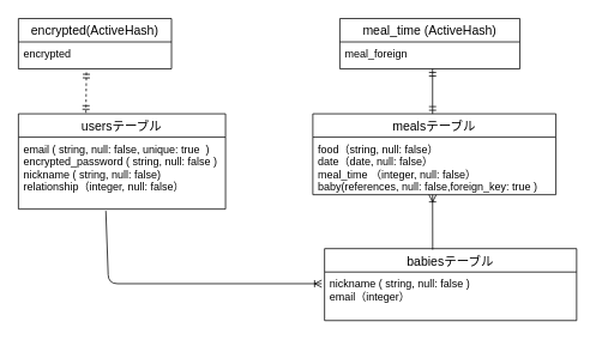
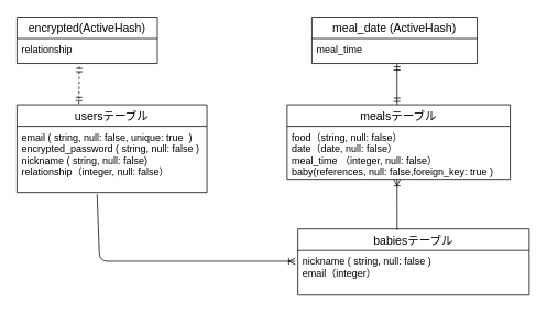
- <mxCell id="8" value="meal_time (ActiveHash)" style="swimlane;fontStyle=0;childLayout=stackLayout;horizontal=1;startSize=26;horizontalStack=0;resizeParent=1;resizeParentMax=0;resizeLast=0;collapsible=1;marginBottom=0;align=center;fontSize=14;" parent="1" vertex="1"><mxGeometry x="377" y="20" width="200" height="56" as="geometry" /></mxCell>
+ <mxCell id="8" value="meal_date (ActiveHash)" style="swimlane;fontStyle=0;childLayout=stackLayout;horizontal=1;startSize=26;horizontalStack=0;resizeParent=1;resizeParentMax=0;resizeLast=0;collapsible=1;marginBottom=0;align=center;fontSize=14;" parent="1" vertex="1"><mxGeometry x="377" y="20" width="200" height="56" as="geometry" /></mxCell>
- <mxCell id="11" value="encrypted" style="text;strokeColor=none;fillColor=none;spacingLeft=4;spacingRight=4;overflow=hidden;rotatable=0;points=[[0,0.5],[1,0.5]];portConstraint=eastwest;fontSize=12;" parent="10" vertex="1"><mxGeometry y="26" width="170" height="30" as="geometry" /></mxCell>
+ <mxCell id="11" value="relationship" style="text;strokeColor=none;fillColor=none;spacingLeft=4;spacingRight=4;overflow=hidden;rotatable=0;points=[[0,0.5],[1,0.5]];portConstraint=eastwest;fontSize=12;" parent="10" vertex="1"><mxGeometry y="26" width="170" height="30" as="geometry" /></mxCell>
- <mxCell id="9" value="meal_foreign" style="text;strokeColor=none;fillColor=none;spacingLeft=4;spacingRight=4;overflow=hidden;rotatable=0;points=[[0,0.5],[1,0.5]];portConstraint=eastwest;fontSize=12;" parent="8" vertex="1"><mxGeometry y="26" width="200" height="30" as="geometry" /></mxCell>
+ <mxCell id="9" value="meal_time" style="text;strokeColor=none;fillColor=none;spacingLeft=4;spacingRight=4;overflow=hidden;rotatable=0;points=[[0,0.5],[1,0.5]];portConstraint=eastwest;fontSize=12;" parent="8" vertex="1"><mxGeometry y="26" width="200" height="30" as="geometry" /></mxCell>
